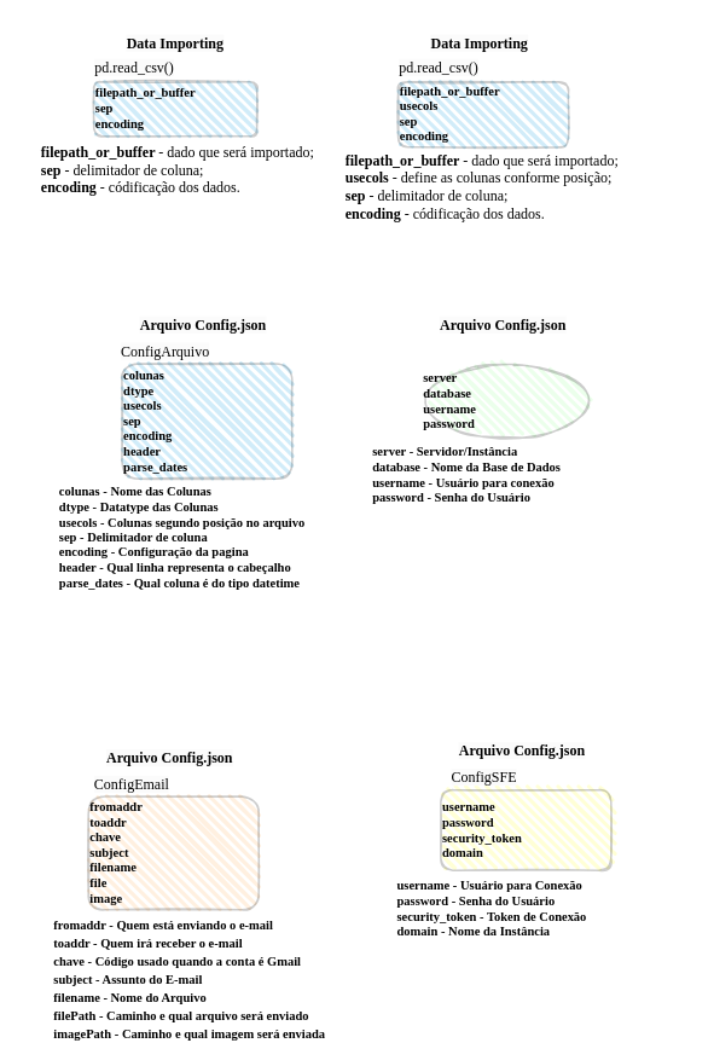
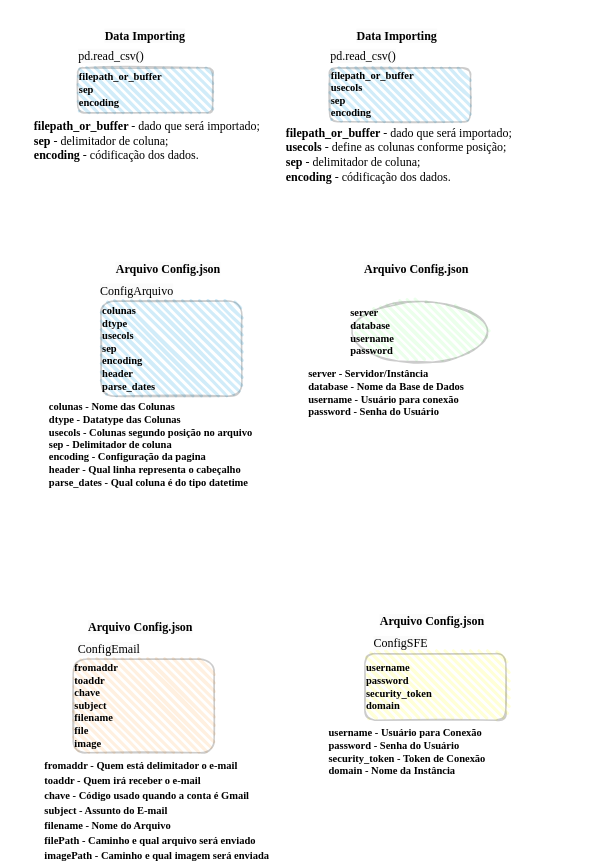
- <mxCell id="19" value="&lt;font style=&quot;font-size: 14px;&quot;&gt;&lt;b&gt;fromaddr - Quem está enviando o e-mail&lt;br style=&quot;border-color: var(--border-color);&quot;&gt;toaddr - Quem irá receber o e-mail&lt;br style=&quot;border-color: var(--border-color);&quot;&gt;chave - Código usado quando a conta é Gmail&lt;br style=&quot;border-color: var(--border-color);&quot;&gt;subject - Assunto do E-mail&lt;br style=&quot;border-color: var(--border-color);&quot;&gt;filename - Nome do Arquivo&amp;nbsp;&lt;br style=&quot;border-color: var(--border-color);&quot;&gt;filePath - Caminho e qual arquivo será enviado&lt;br style=&quot;border-color: var(--border-color);&quot;&gt;imagePath - Caminho e qual imagem será enviada&lt;/b&gt;&lt;/font&gt;" style="text;whiteSpace=wrap;html=1;fontSize=16;fontFamily=Comic Sans MS;" vertex="1" parent="1"><mxGeometry x="57" y="1003.5" width="330" height="60" as="geometry" /></mxCell>
+ <mxCell id="19" value="&lt;font style=&quot;font-size: 14px;&quot;&gt;&lt;b&gt;fromaddr - Quem está delimitador o e-mail&lt;br style=&quot;border-color: var(--border-color);&quot;&gt;toaddr - Quem irá receber o e-mail&lt;br style=&quot;border-color: var(--border-color);&quot;&gt;chave - Código usado quando a conta é Gmail&lt;br style=&quot;border-color: var(--border-color);&quot;&gt;subject - Assunto do E-mail&lt;br style=&quot;border-color: var(--border-color);&quot;&gt;filename - Nome do Arquivo&amp;nbsp;&lt;br style=&quot;border-color: var(--border-color);&quot;&gt;filePath - Caminho e qual arquivo será enviado&lt;br style=&quot;border-color: var(--border-color);&quot;&gt;imagePath - Caminho e qual imagem será enviada&lt;/b&gt;&lt;/font&gt;" style="text;whiteSpace=wrap;html=1;fontSize=16;fontFamily=Comic Sans MS;" vertex="1" parent="1"><mxGeometry x="57" y="1003.5" width="330" height="60" as="geometry" /></mxCell>
